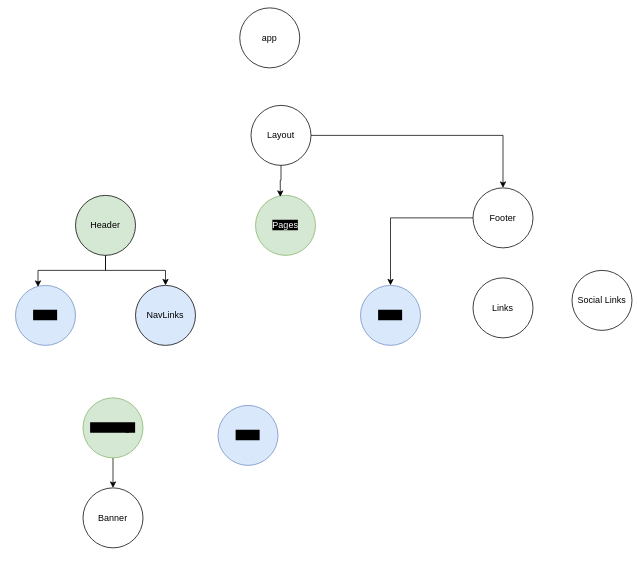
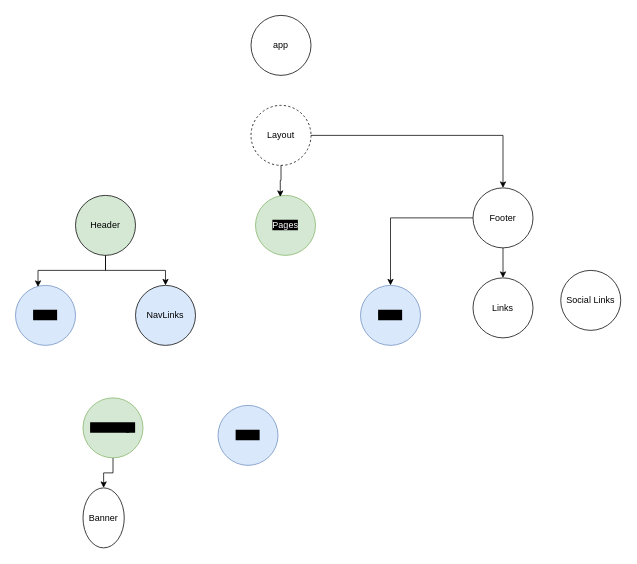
- <mxCell id="2" value="app" style="ellipse;whiteSpace=wrap;html=1;aspect=fixed;" parent="1" vertex="1"><mxGeometry x="319" y="10" width="80" height="80" as="geometry" /></mxCell>
+ <mxCell id="2" value="app" style="ellipse;whiteSpace=wrap;html=1;aspect=fixed;" parent="1" vertex="1"><mxGeometry x="334" y="20" width="80" height="80" as="geometry" /></mxCell>
- <mxCell id="4" value="Layout" style="ellipse;whiteSpace=wrap;html=1;aspect=fixed;" parent="1" vertex="1"><mxGeometry x="334" y="140" width="80" height="80" as="geometry" /></mxCell>
+ <mxCell id="4" value="Layout" style="ellipse;whiteSpace=wrap;html=1;aspect=fixed;dashed=1;" parent="1" vertex="1"><mxGeometry x="334" y="140" width="80" height="80" as="geometry" /></mxCell>
+ <mxCell id="8" style="edgeStyle=orthogonalEdgeStyle;rounded=0;orthogonalLoop=1;jettySize=auto;html=1;entryX=0.5;entryY=0;entryDx=0;entryDy=0;" parent="1" source="9" target="16" edge="1"><mxGeometry relative="1" as="geometry" /></mxCell>
- <mxCell id="17" value="Social Links" style="ellipse;whiteSpace=wrap;html=1;aspect=fixed;" parent="1" vertex="1"><mxGeometry x="762" y="360" width="80" height="80" as="geometry" /></mxCell>
+ <mxCell id="17" value="Social Links" style="ellipse;whiteSpace=wrap;html=1;aspect=fixed;" parent="1" vertex="1"><mxGeometry x="747" y="360" width="80" height="80" as="geometry" /></mxCell>
- <mxCell id="14" value="Banner" style="ellipse;whiteSpace=wrap;html=1;aspect=fixed;" parent="1" vertex="1"><mxGeometry x="110" y="650" width="80" height="80" as="geometry" /></mxCell>
+ <mxCell id="14" value="Banner" style="ellipse;whiteSpace=wrap;html=1;aspect=fixed;" parent="1" vertex="1"><mxGeometry x="110" y="650" width="55" height="80" as="geometry" /></mxCell>
